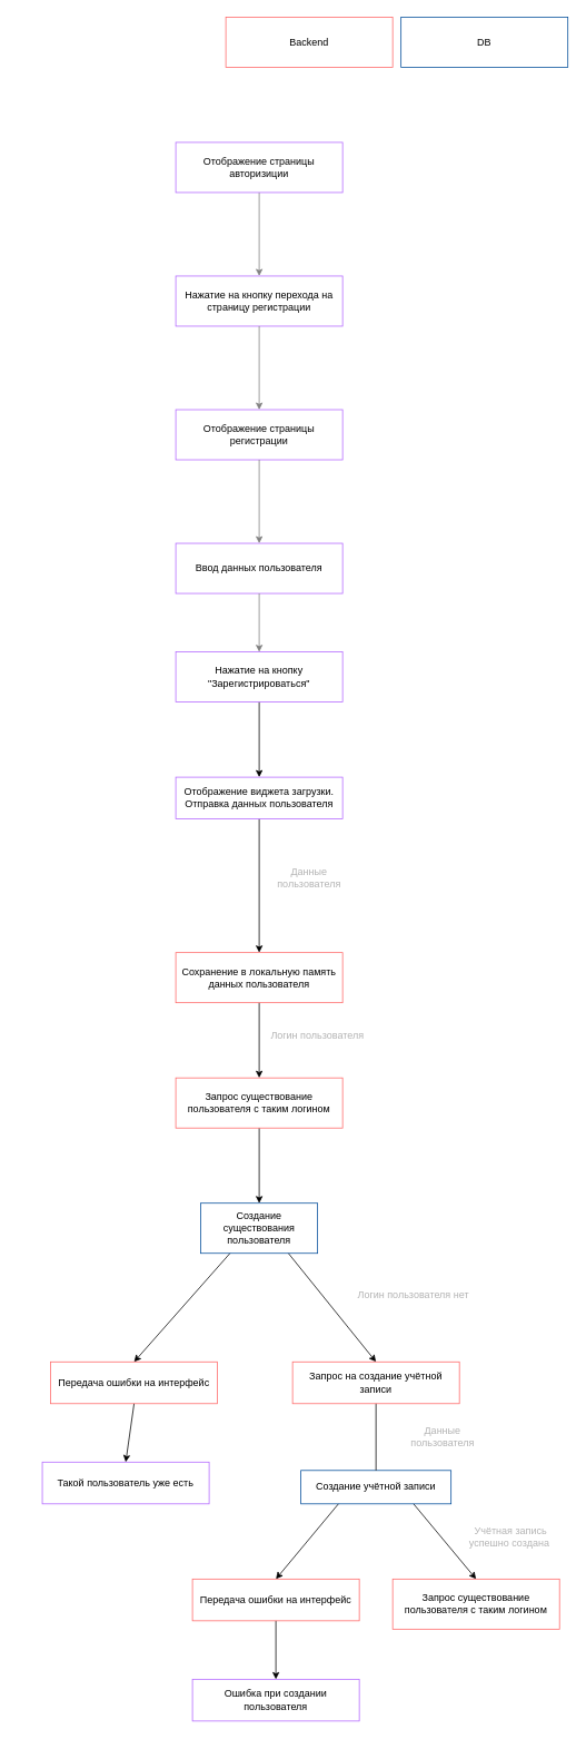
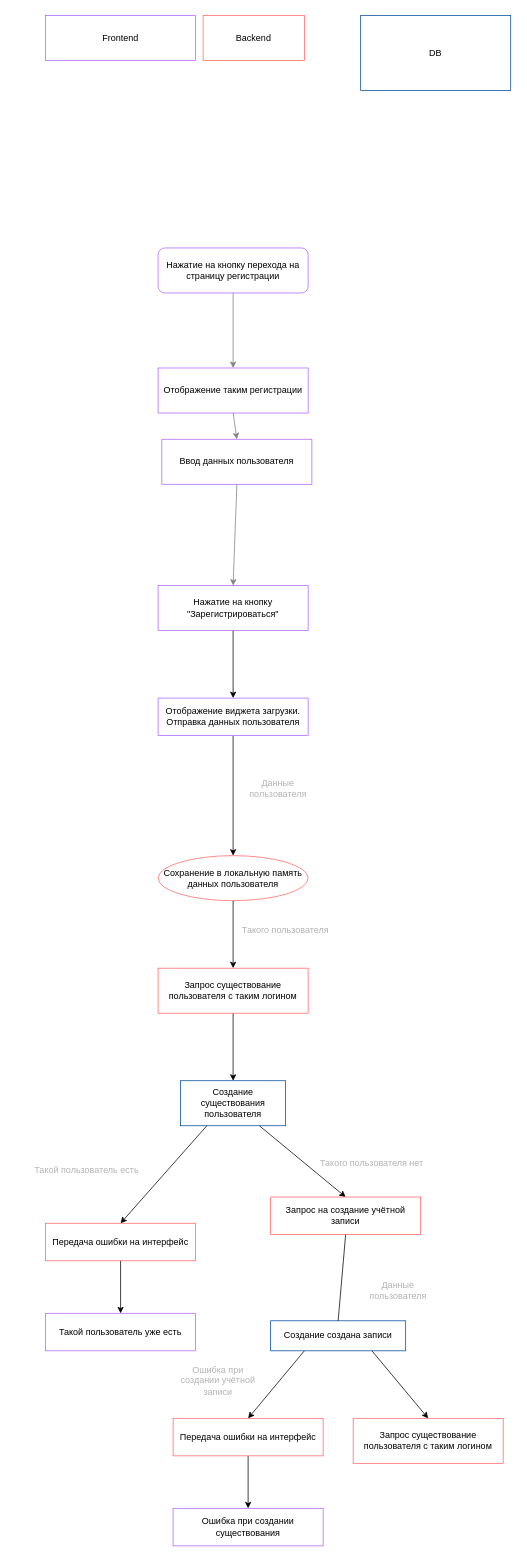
+ <mxCell id="27" value="Frontend" style="rounded=0;whiteSpace=wrap;html=1;labelBackgroundColor=none;fontSize=12;fillColor=none;strokeColor=#B266FF;" parent="1" vertex="1"><mxGeometry x="60" y="20" width="200" height="60" as="geometry" /></mxCell>
- <mxCell id="28" value="Backend" style="rounded=0;whiteSpace=wrap;html=1;labelBackgroundColor=none;fontSize=12;fillColor=none;strokeColor=#FF6666;" parent="1" vertex="1"><mxGeometry x="270" y="20" width="200" height="60" as="geometry" /></mxCell>
+ <mxCell id="28" value="Backend" style="rounded=0;whiteSpace=wrap;html=1;labelBackgroundColor=none;fontSize=12;fillColor=none;strokeColor=#FF6666;" parent="1" vertex="1"><mxGeometry x="270" y="20" width="135" height="60" as="geometry" /></mxCell>
- <mxCell id="29" value="DB" style="rounded=0;whiteSpace=wrap;html=1;labelBackgroundColor=none;fontSize=12;fillColor=none;strokeColor=#004C99;" parent="1" vertex="1"><mxGeometry x="480" y="20" width="200" height="60" as="geometry" /></mxCell>
+ <mxCell id="29" value="DB" style="rounded=0;whiteSpace=wrap;html=1;labelBackgroundColor=none;fontSize=12;fillColor=none;strokeColor=#004C99;" parent="1" vertex="1"><mxGeometry x="480" y="20" width="200" height="100" as="geometry" /></mxCell>
- <mxCell id="6" value="Отображение страницы авторизиции" style="rounded=0;whiteSpace=wrap;html=1;labelBackgroundColor=none;fontSize=12;fillColor=none;strokeColor=#B266FF;" parent="1" vertex="1"><mxGeometry x="210" y="170" width="200" height="60" as="geometry" /></mxCell>
- <mxCell id="5" style="edgeStyle=none;html=1;exitX=0.5;exitY=1;exitDx=0;exitDy=0;entryX=0.5;entryY=0;entryDx=0;entryDy=0;labelBackgroundColor=none;strokeColor=#808080;fontSize=12;fontColor=#B3B3B3;" parent="1" source="6" target="7" edge="1"><mxGeometry relative="1" as="geometry" /></mxCell>
- <mxCell id="7" value="Нажатие на кнопку перехода на страницу регистрации" style="rounded=0;whiteSpace=wrap;html=1;labelBackgroundColor=none;fontSize=12;fillColor=none;strokeColor=#B266FF;" parent="1" vertex="1"><mxGeometry x="210" y="330" width="200" height="60" as="geometry" /></mxCell>
+ <mxCell id="7" value="Нажатие на кнопку перехода на страницу регистрации" style="whiteSpace=wrap;html=1;labelBackgroundColor=none;fontSize=12;fillColor=none;strokeColor=#B266FF;rounded=1;" parent="1" vertex="1"><mxGeometry x="210" y="330" width="200" height="60" as="geometry" /></mxCell>
- <mxCell id="18" value="Отображение страницы регистрации" style="rounded=0;whiteSpace=wrap;html=1;labelBackgroundColor=none;fontSize=12;fillColor=none;strokeColor=#B266FF;" parent="1" vertex="1"><mxGeometry x="210" y="490" width="200" height="60" as="geometry" /></mxCell>
+ <mxCell id="18" value="Отображение таким регистрации" style="rounded=0;whiteSpace=wrap;html=1;labelBackgroundColor=none;fontSize=12;fillColor=none;strokeColor=#B266FF;" parent="1" vertex="1"><mxGeometry x="210" y="490" width="200" height="60" as="geometry" /></mxCell>
- <mxCell id="14" value="Ввод данных пользователя" style="rounded=0;whiteSpace=wrap;html=1;labelBackgroundColor=none;fontSize=12;fillColor=none;strokeColor=#B266FF;" parent="1" vertex="1"><mxGeometry x="210" y="650" width="200" height="60" as="geometry" /></mxCell>
+ <mxCell id="14" value="Ввод данных пользователя" style="rounded=0;whiteSpace=wrap;html=1;labelBackgroundColor=none;fontSize=12;fillColor=none;strokeColor=#B266FF;" parent="1" vertex="1"><mxGeometry x="215" y="585" width="200" height="60" as="geometry" /></mxCell>
- <mxCell id="22" value="Сохранение в локальную память данных пользователя" style="rounded=0;whiteSpace=wrap;html=1;labelBackgroundColor=none;fontSize=12;fillColor=none;strokeColor=#FF6666;" parent="1" vertex="1"><mxGeometry x="210" y="1140" width="200" height="60" as="geometry" /></mxCell>
+ <mxCell id="22" value="Сохранение в локальную память данных пользователя" style="ellipse;whiteSpace=wrap;html=1;labelBackgroundColor=none;fontSize=12;fillColor=none;strokeColor=#FF6666;" parent="1" vertex="1"><mxGeometry x="210" y="1140" width="200" height="60" as="geometry" /></mxCell>
- <mxCell id="3" value="Логин пользователя" style="text;html=1;strokeColor=none;fillColor=none;align=center;verticalAlign=middle;whiteSpace=wrap;rounded=0;labelBackgroundColor=none;fontSize=12;fontColor=#B3B3B3;" parent="1" vertex="1"><mxGeometry x="310" y="1220" width="140" height="40" as="geometry" /></mxCell>
+ <mxCell id="3" value="Такого пользователя" style="text;html=1;strokeColor=none;fillColor=none;align=center;verticalAlign=middle;whiteSpace=wrap;rounded=0;labelBackgroundColor=none;fontSize=12;fontColor=#B3B3B3;" parent="1" vertex="1"><mxGeometry x="310" y="1220" width="140" height="40" as="geometry" /></mxCell>
- <mxCell id="4" value="Логин пользователя нет" style="text;html=1;strokeColor=none;fillColor=none;align=center;verticalAlign=middle;whiteSpace=wrap;rounded=0;labelBackgroundColor=none;fontSize=12;fontColor=#B3B3B3;" parent="1" vertex="1"><mxGeometry x="400" y="1530" width="190" height="40" as="geometry" /></mxCell>
+ <mxCell id="4" value="Такого пользователя нет" style="text;html=1;strokeColor=none;fillColor=none;align=center;verticalAlign=middle;whiteSpace=wrap;rounded=0;labelBackgroundColor=none;fontSize=12;fontColor=#B3B3B3;" parent="1" vertex="1"><mxGeometry x="400" y="1530" width="190" height="40" as="geometry" /></mxCell>
+ <mxCell id="30" value="Такой пользователь есть" style="text;html=1;strokeColor=none;fillColor=none;align=center;verticalAlign=middle;whiteSpace=wrap;rounded=0;labelBackgroundColor=none;fontSize=12;fontColor=#B3B3B3;" vertex="1" parent="1"><mxGeometry x="20" y="1540" width="190" height="40" as="geometry" /></mxCell>
- <mxCell id="24" value="Запрос на создание учётной записи" style="rounded=0;whiteSpace=wrap;html=1;labelBackgroundColor=none;fontSize=12;fillColor=none;strokeColor=#FF6666;" parent="1" vertex="1"><mxGeometry x="350" y="1630" width="200" height="50" as="geometry" /></mxCell>
+ <mxCell id="24" value="Запрос на создание учётной записи" style="rounded=0;whiteSpace=wrap;html=1;labelBackgroundColor=none;fontSize=12;fillColor=none;strokeColor=#FF6666;" parent="1" vertex="1"><mxGeometry x="360" y="1595" width="200" height="50" as="geometry" /></mxCell>
- <mxCell id="37" value="Такой пользователь уже есть" style="rounded=0;whiteSpace=wrap;html=1;labelBackgroundColor=none;fontSize=12;fillColor=none;strokeColor=#B266FF;" vertex="1" parent="1"><mxGeometry x="50" y="1750" width="200" height="50" as="geometry" /></mxCell>
+ <mxCell id="37" value="Такой пользователь уже есть" style="rounded=0;whiteSpace=wrap;html=1;labelBackgroundColor=none;fontSize=12;fillColor=none;strokeColor=#B266FF;" vertex="1" parent="1"><mxGeometry x="60" y="1750" width="200" height="50" as="geometry" /></mxCell>
- <mxCell id="13" value="Создание учётной записи" style="rounded=0;whiteSpace=wrap;html=1;labelBackgroundColor=none;fontSize=12;fillColor=none;strokeColor=#004C99;" parent="1" vertex="1"><mxGeometry x="360" y="1760" width="180" height="40" as="geometry" /></mxCell>
+ <mxCell id="13" value="Создание создана записи" style="rounded=0;whiteSpace=wrap;html=1;labelBackgroundColor=none;fontSize=12;fillColor=none;strokeColor=#004C99;" parent="1" vertex="1"><mxGeometry x="360" y="1760" width="180" height="40" as="geometry" /></mxCell>
+ <mxCell id="35" value="Ошибка при создании учётной записи" style="text;html=1;strokeColor=none;fillColor=none;align=center;verticalAlign=middle;whiteSpace=wrap;rounded=0;labelBackgroundColor=none;fontSize=12;fontColor=#B3B3B3;" vertex="1" parent="1"><mxGeometry x="230" y="1820" width="120" height="40" as="geometry" /></mxCell>
- <mxCell id="34" value="&amp;nbsp;Учётная запись успешно создана" style="text;html=1;strokeColor=none;fillColor=none;align=center;verticalAlign=middle;whiteSpace=wrap;rounded=0;labelBackgroundColor=none;fontSize=12;fontColor=#B3B3B3;" vertex="1" parent="1"><mxGeometry x="550" y="1820" width="120" height="40" as="geometry" /></mxCell>
- <mxCell id="40" value="Ошибка при создании пользователя" style="rounded=0;whiteSpace=wrap;html=1;labelBackgroundColor=none;fontSize=12;fillColor=none;strokeColor=#B266FF;" vertex="1" parent="1"><mxGeometry x="230" y="2010" width="200" height="50" as="geometry" /></mxCell>
+ <mxCell id="40" value="Ошибка при создании существования" style="rounded=0;whiteSpace=wrap;html=1;labelBackgroundColor=none;fontSize=12;fillColor=none;strokeColor=#B266FF;" vertex="1" parent="1"><mxGeometry x="230" y="2010" width="200" height="50" as="geometry" /></mxCell>
